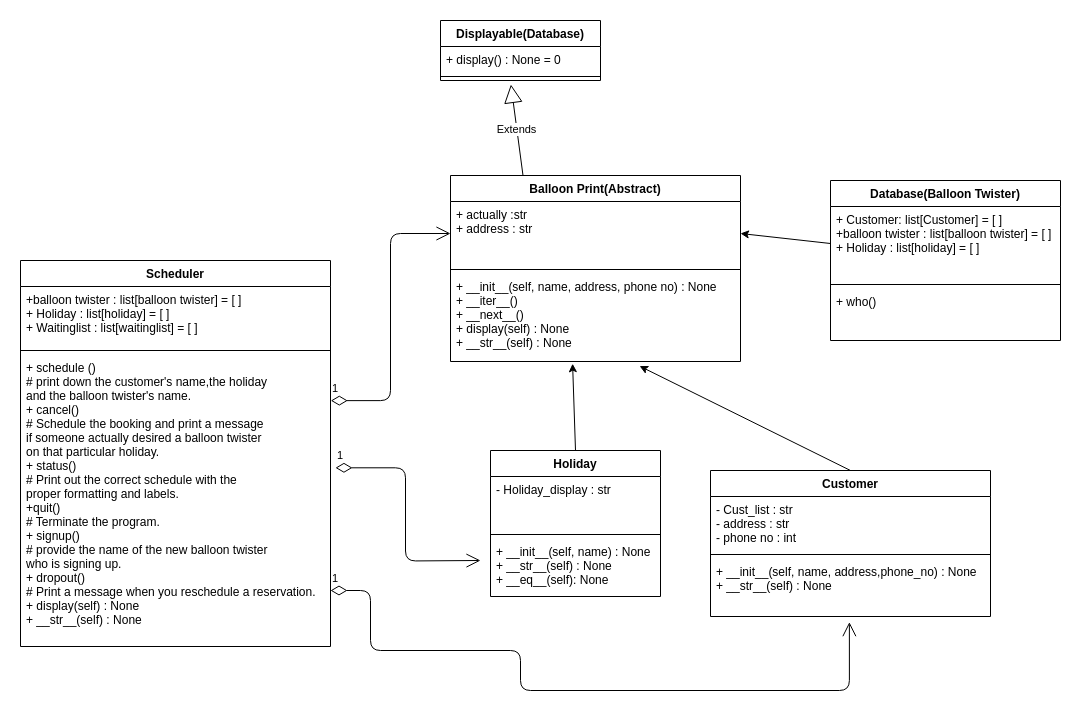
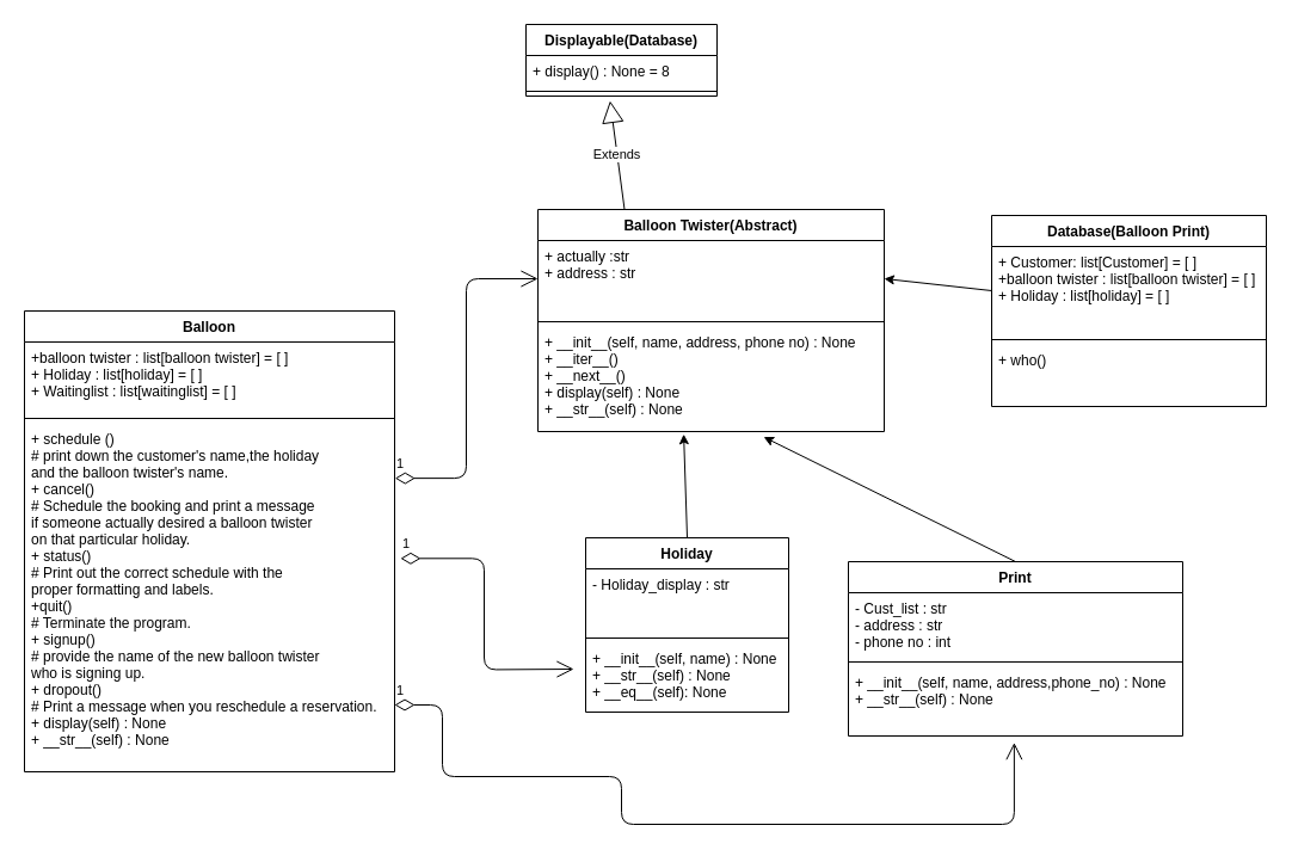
- <mxCell id="7" value="+ display() : None = 0" style="text;strokeColor=none;fillColor=none;align=left;verticalAlign=top;spacingLeft=4;spacingRight=4;overflow=hidden;rotatable=0;points=[[0,0.5],[1,0.5]];portConstraint=eastwest;" parent="6" vertex="1"><mxGeometry y="26" width="160" height="26" as="geometry" /></mxCell>
+ <mxCell id="7" value="+ display() : None = 8" style="text;strokeColor=none;fillColor=none;align=left;verticalAlign=top;spacingLeft=4;spacingRight=4;overflow=hidden;rotatable=0;points=[[0,0.5],[1,0.5]];portConstraint=eastwest;" parent="6" vertex="1"><mxGeometry y="26" width="160" height="26" as="geometry" /></mxCell>
- <mxCell id="13" value="Balloon Print(Abstract)" style="swimlane;fontStyle=1;align=center;verticalAlign=top;childLayout=stackLayout;horizontal=1;startSize=26;horizontalStack=0;resizeParent=1;resizeParentMax=0;resizeLast=0;collapsible=1;marginBottom=0;" parent="1" vertex="1"><mxGeometry x="450" y="175" width="290" height="186" as="geometry" /></mxCell>
+ <mxCell id="13" value="Balloon Twister(Abstract)" style="swimlane;fontStyle=1;align=center;verticalAlign=top;childLayout=stackLayout;horizontal=1;startSize=26;horizontalStack=0;resizeParent=1;resizeParentMax=0;resizeLast=0;collapsible=1;marginBottom=0;" parent="1" vertex="1"><mxGeometry x="450" y="175" width="290" height="186" as="geometry" /></mxCell>
- <mxCell id="2" value="Database(Balloon Twister)" style="swimlane;fontStyle=1;align=center;verticalAlign=top;childLayout=stackLayout;horizontal=1;startSize=26;horizontalStack=0;resizeParent=1;resizeParentMax=0;resizeLast=0;collapsible=1;marginBottom=0;" parent="1" vertex="1"><mxGeometry x="830" y="180" width="230" height="160" as="geometry" /></mxCell>
+ <mxCell id="2" value="Database(Balloon Print)" style="swimlane;fontStyle=1;align=center;verticalAlign=top;childLayout=stackLayout;horizontal=1;startSize=26;horizontalStack=0;resizeParent=1;resizeParentMax=0;resizeLast=0;collapsible=1;marginBottom=0;" parent="1" vertex="1"><mxGeometry x="830" y="180" width="230" height="160" as="geometry" /></mxCell>
- <mxCell id="20" value="Scheduler" style="swimlane;fontStyle=1;align=center;verticalAlign=top;childLayout=stackLayout;horizontal=1;startSize=26;horizontalStack=0;resizeParent=1;resizeParentMax=0;resizeLast=0;collapsible=1;marginBottom=0;" parent="1" vertex="1"><mxGeometry x="20" y="260" width="310" height="386" as="geometry" /></mxCell>
+ <mxCell id="20" value="Balloon" style="swimlane;fontStyle=1;align=center;verticalAlign=top;childLayout=stackLayout;horizontal=1;startSize=26;horizontalStack=0;resizeParent=1;resizeParentMax=0;resizeLast=0;collapsible=1;marginBottom=0;" parent="1" vertex="1"><mxGeometry x="20" y="260" width="310" height="386" as="geometry" /></mxCell>
- <mxCell id="24" value="Customer" style="swimlane;fontStyle=1;align=center;verticalAlign=top;childLayout=stackLayout;horizontal=1;startSize=26;horizontalStack=0;resizeParent=1;resizeParentMax=0;resizeLast=0;collapsible=1;marginBottom=0;" parent="1" vertex="1"><mxGeometry x="710" y="470" width="280" height="146" as="geometry" /></mxCell>
+ <mxCell id="24" value="Print" style="swimlane;fontStyle=1;align=center;verticalAlign=top;childLayout=stackLayout;horizontal=1;startSize=26;horizontalStack=0;resizeParent=1;resizeParentMax=0;resizeLast=0;collapsible=1;marginBottom=0;" parent="1" vertex="1"><mxGeometry x="710" y="470" width="280" height="146" as="geometry" /></mxCell>
